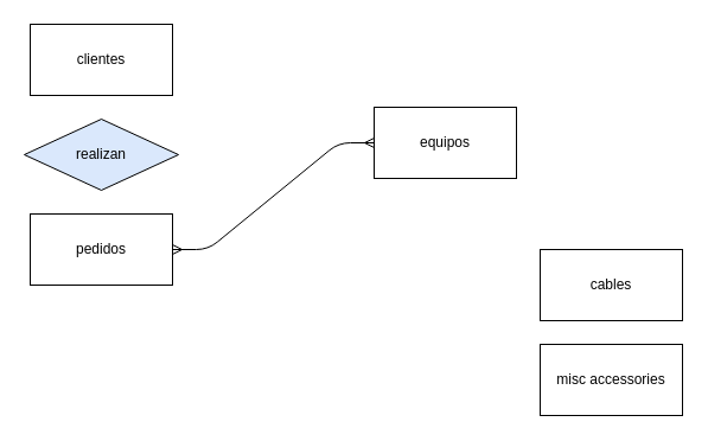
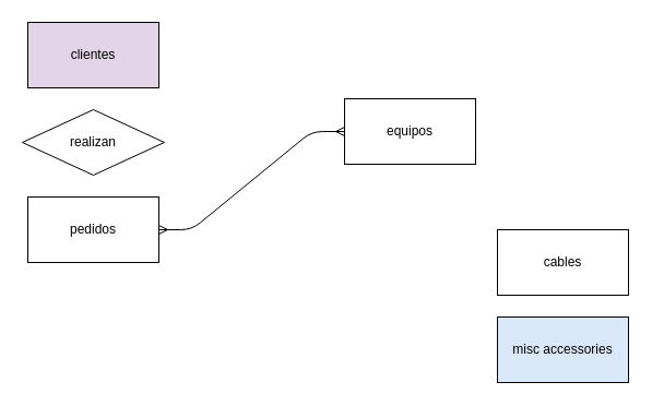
- <mxCell id="2" value="clientes" style="rounded=0;whiteSpace=wrap;html=1;" vertex="1" parent="1"><mxGeometry x="25" y="20" width="120" height="60" as="geometry" /></mxCell>
+ <mxCell id="2" value="clientes" style="rounded=0;whiteSpace=wrap;html=1;fillColor=#e1d5e7;" vertex="1" parent="1"><mxGeometry x="25" y="20" width="120" height="60" as="geometry" /></mxCell>
- <mxCell id="7" value="realizan" style="rhombus;whiteSpace=wrap;html=1;fillColor=#dae8fc;" vertex="1" parent="1"><mxGeometry x="20" y="100" width="130" height="60" as="geometry" /></mxCell>
+ <mxCell id="7" value="realizan" style="rhombus;whiteSpace=wrap;html=1;" vertex="1" parent="1"><mxGeometry x="20" y="100" width="130" height="60" as="geometry" /></mxCell>
- <mxCell id="6" value="misc accessories" style="rounded=0;whiteSpace=wrap;html=1;" vertex="1" parent="1"><mxGeometry x="455" y="290" width="120" height="60" as="geometry" /></mxCell>
+ <mxCell id="6" value="misc accessories" style="rounded=0;whiteSpace=wrap;html=1;fillColor=#dae8fc;" vertex="1" parent="1"><mxGeometry x="455" y="290" width="120" height="60" as="geometry" /></mxCell>
